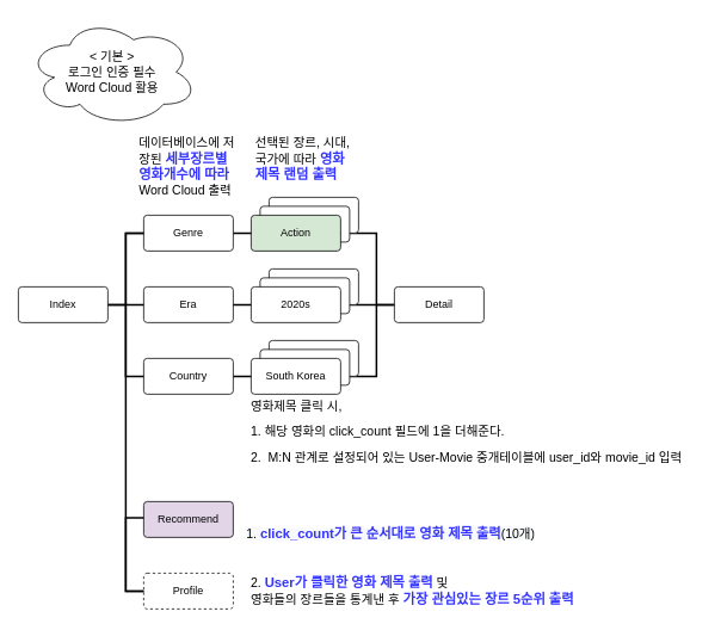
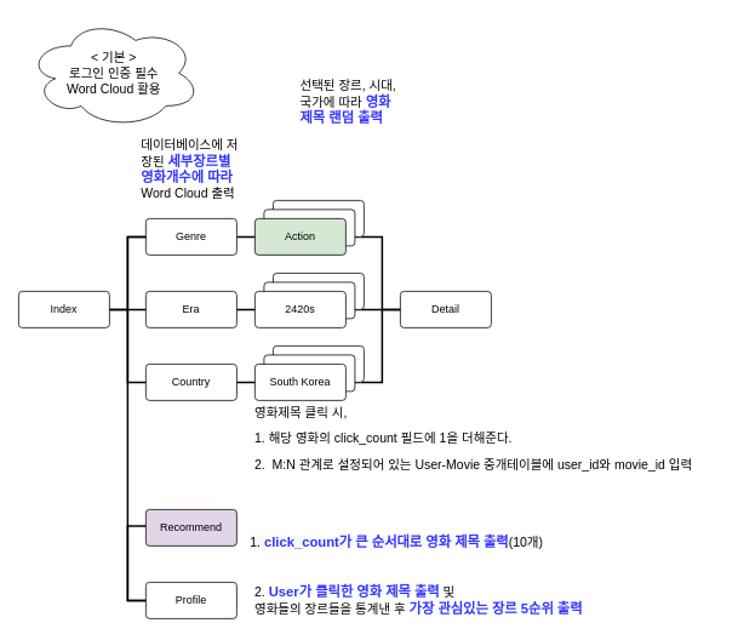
- <mxCell id="28" value="&lt;p&gt;&lt;font style=&quot;&quot;&gt;&lt;span style=&quot;font-size: 14px;&quot;&gt;선택된 장르, 시대, 국가에 따라 &lt;/span&gt;&lt;font style=&quot;font-size: 15px;&quot; color=&quot;#3333ff&quot;&gt;&lt;b style=&quot;&quot;&gt;영화제목 랜덤 출력&lt;/b&gt;&lt;/font&gt;&lt;/font&gt;&lt;/p&gt;" style="text;html=1;strokeColor=none;fillColor=none;spacing=5;spacingTop=-20;whiteSpace=wrap;overflow=hidden;rounded=0;" vertex="1" parent="1"><mxGeometry x="280" y="149" width="120" height="70" as="geometry" /></mxCell>
+ <mxCell id="28" value="&lt;p&gt;&lt;font style=&quot;&quot;&gt;&lt;span style=&quot;font-size: 14px;&quot;&gt;선택된 장르, 시대, 국가에 따라 &lt;/span&gt;&lt;font style=&quot;font-size: 15px;&quot; color=&quot;#3333ff&quot;&gt;&lt;b style=&quot;&quot;&gt;영화제목 랜덤 출력&lt;/b&gt;&lt;/font&gt;&lt;/font&gt;&lt;/p&gt;" style="text;html=1;strokeColor=none;fillColor=none;spacing=5;spacingTop=-20;whiteSpace=wrap;overflow=hidden;rounded=0;" vertex="1" parent="1"><mxGeometry x="325" y="84" width="120" height="70" as="geometry" /></mxCell>
- <mxCell id="18" value="2020s" style="rounded=1;arcSize=10;whiteSpace=wrap;html=1;align=center;" vertex="1" parent="1"><mxGeometry x="280" y="320" width="100" height="40" as="geometry" /></mxCell>
+ <mxCell id="18" value="2420s" style="rounded=1;arcSize=10;whiteSpace=wrap;html=1;align=center;" vertex="1" parent="1"><mxGeometry x="280" y="320" width="100" height="40" as="geometry" /></mxCell>
- <mxCell id="24" value="Profile" style="rounded=1;arcSize=10;whiteSpace=wrap;html=1;align=center;dashed=1;" vertex="1" parent="1"><mxGeometry x="160" y="640" width="100" height="40" as="geometry" /></mxCell>
+ <mxCell id="24" value="Profile" style="rounded=1;arcSize=10;whiteSpace=wrap;html=1;align=center;" vertex="1" parent="1"><mxGeometry x="160" y="640" width="100" height="40" as="geometry" /></mxCell>
